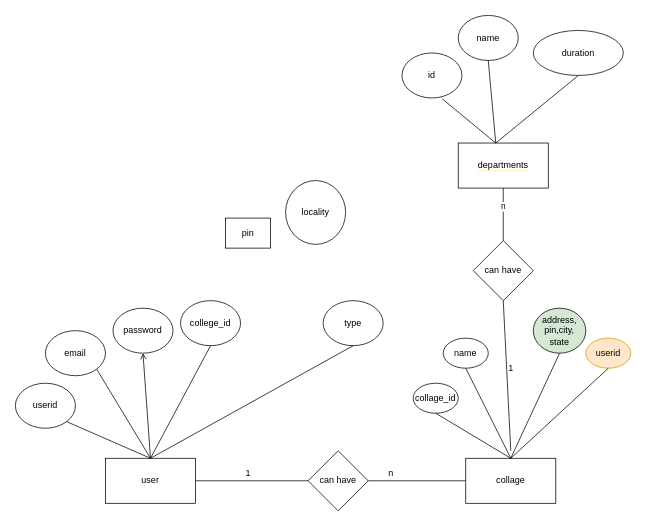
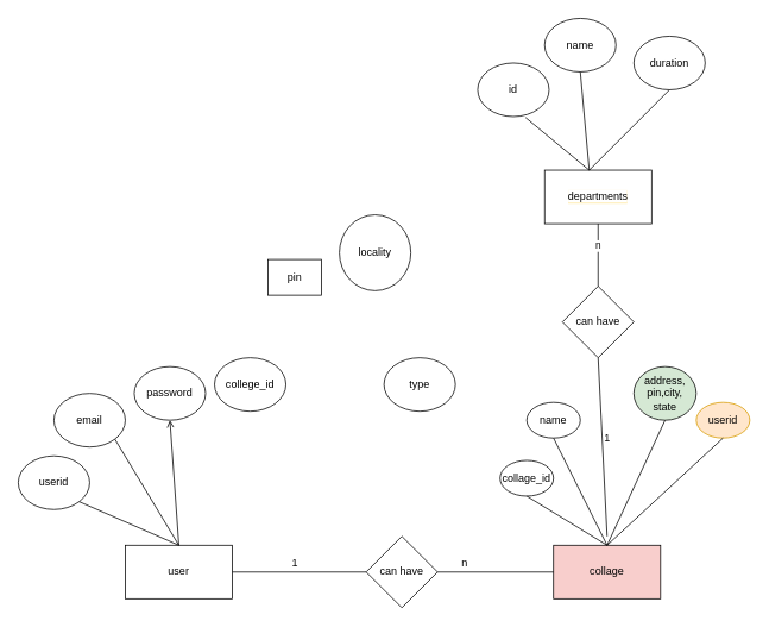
- <mxCell id="20" value="duration" style="ellipse;whiteSpace=wrap;html=1;" vertex="1" parent="1"><mxGeometry x="710" y="40" width="120" height="60" as="geometry" /></mxCell>
+ <mxCell id="20" value="duration" style="ellipse;whiteSpace=wrap;html=1;" vertex="1" parent="1"><mxGeometry x="710" y="40" width="80" height="60" as="geometry" /></mxCell>
- <mxCell id="25" value="collage_id" style="ellipse;whiteSpace=wrap;html=1;" vertex="1" parent="1"><mxGeometry x="550" y="510" width="60" height="40" as="geometry" /></mxCell>
+ <mxCell id="25" value="collage_id" style="ellipse;whiteSpace=wrap;html=1;" vertex="1" parent="1"><mxGeometry x="560" y="515" width="60" height="40" as="geometry" /></mxCell>
- <mxCell id="9" value="" style="endArrow=none;html=1;rounded=0;entryX=0.5;entryY=1;entryDx=0;entryDy=0;exitX=0.5;exitY=0;exitDx=0;exitDy=0;" edge="1" parent="1" source="2" target="6"><mxGeometry width="50" height="50" relative="1" as="geometry"><mxPoint x="310" y="620" as="sourcePoint" /><mxPoint x="395" y="470" as="targetPoint" /></mxGeometry></mxCell>
- <mxCell id="8" value="" style="endArrow=none;html=1;rounded=0;entryX=0.5;entryY=1;entryDx=0;entryDy=0;exitX=0.5;exitY=0;exitDx=0;exitDy=0;" edge="1" parent="1" source="2" target="7"><mxGeometry width="50" height="50" relative="1" as="geometry"><mxPoint x="400" y="590" as="sourcePoint" /><mxPoint x="460" y="510" as="targetPoint" /></mxGeometry></mxCell>
- <mxCell id="13" value="collage" style="rounded=0;whiteSpace=wrap;html=1;" vertex="1" parent="1"><mxGeometry x="620" y="610" width="120" height="60" as="geometry" /></mxCell>
+ <mxCell id="13" value="collage" style="rounded=0;whiteSpace=wrap;html=1;fillColor=#f8cecc;" vertex="1" parent="1"><mxGeometry x="620" y="610" width="120" height="60" as="geometry" /></mxCell>
